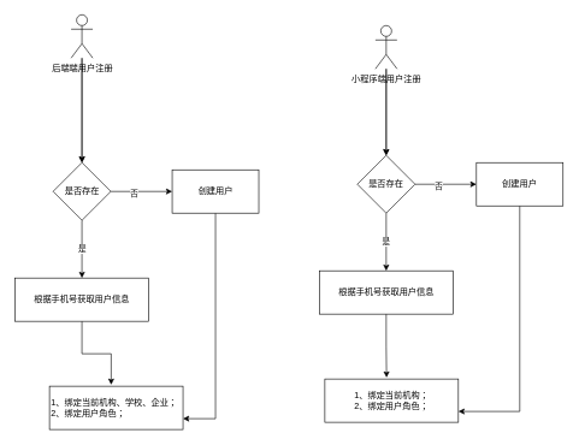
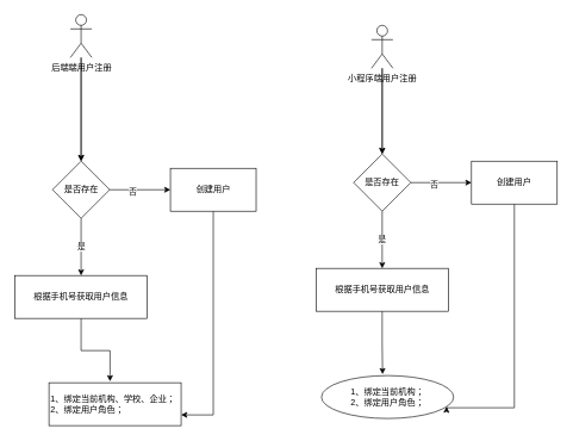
- <mxCell id="25" value="1、绑定当前机构；&lt;br&gt;2、绑定用户角色；" style="rounded=0;whiteSpace=wrap;html=1;align=center;" vertex="1" parent="1"><mxGeometry x="449" y="525" width="185" height="60" as="geometry" /></mxCell>
+ <mxCell id="25" value="1、绑定当前机构；&lt;br&gt;2、绑定用户角色；" style="ellipse;whiteSpace=wrap;html=1;align=center;" vertex="1" parent="1"><mxGeometry x="449" y="525" width="185" height="60" as="geometry" /></mxCell>
